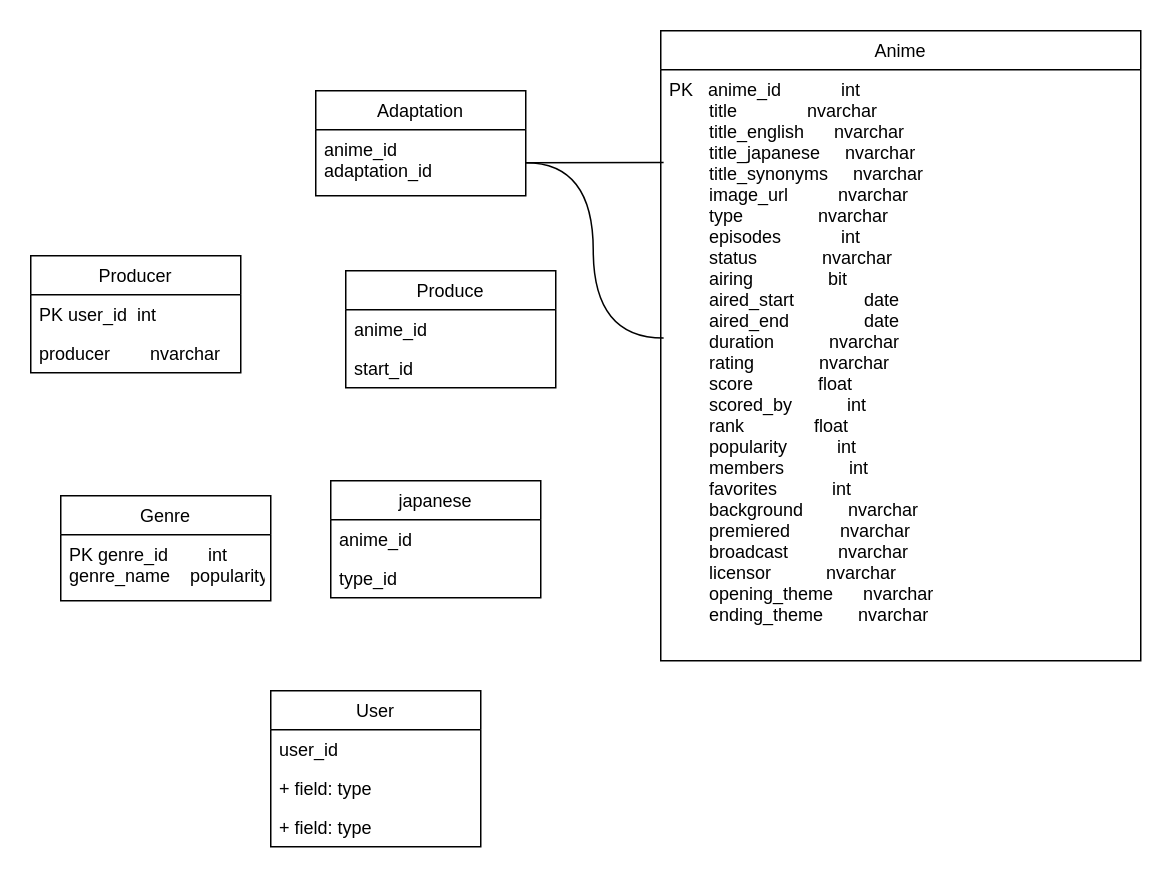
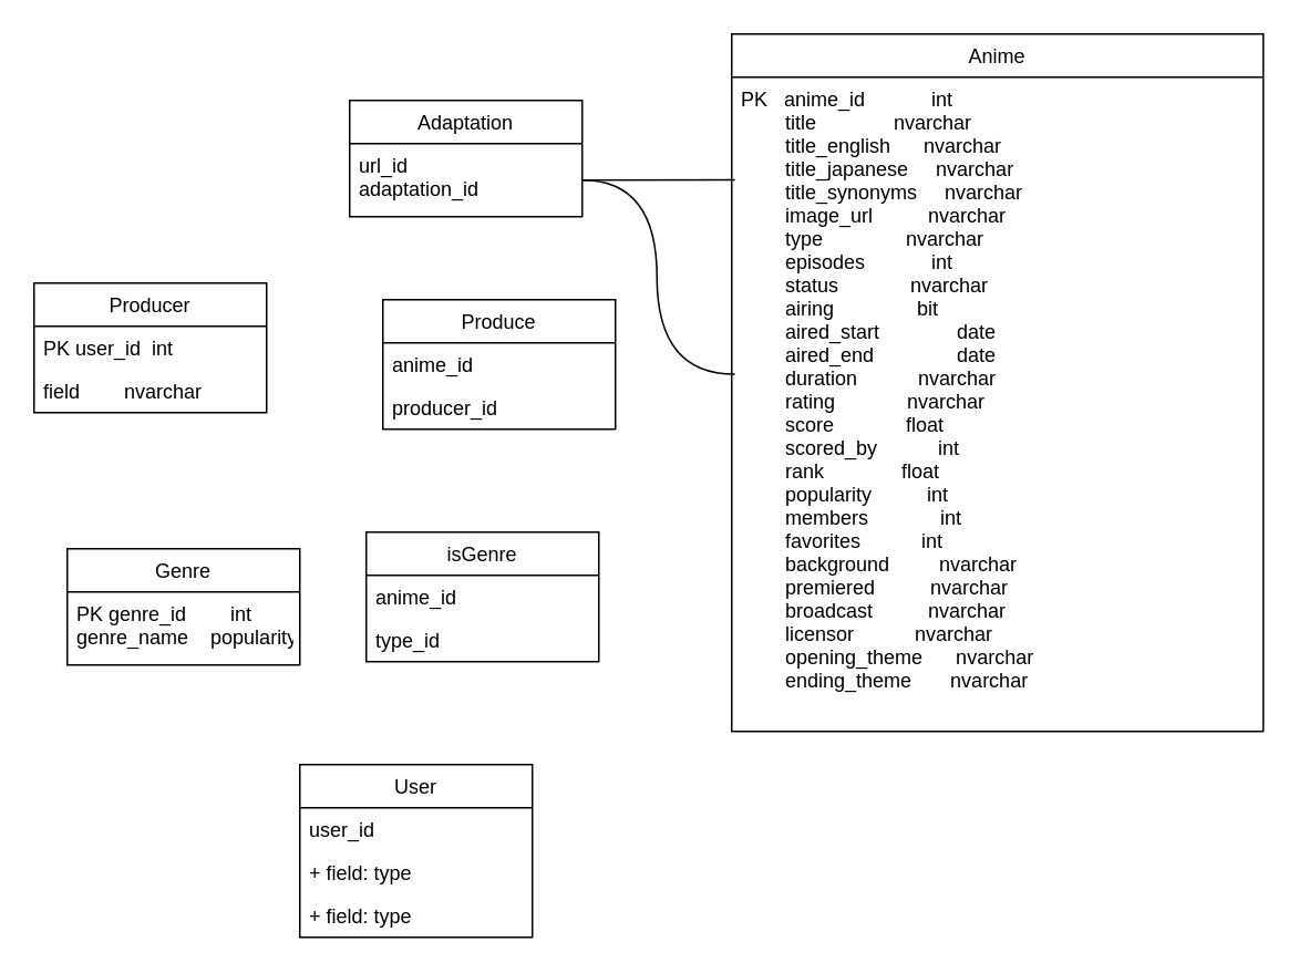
- <mxCell id="5" value="anime_id&#10;adaptation_id&#10;" style="text;strokeColor=none;fillColor=none;align=left;verticalAlign=top;spacingLeft=4;spacingRight=4;overflow=hidden;rotatable=0;points=[[0,0.5],[1,0.5]];portConstraint=eastwest;" vertex="1" parent="4"><mxGeometry y="26" width="140" height="44" as="geometry" /></mxCell>
+ <mxCell id="5" value="url_id&#10;adaptation_id&#10;" style="text;strokeColor=none;fillColor=none;align=left;verticalAlign=top;spacingLeft=4;spacingRight=4;overflow=hidden;rotatable=0;points=[[0,0.5],[1,0.5]];portConstraint=eastwest;" vertex="1" parent="4"><mxGeometry y="26" width="140" height="44" as="geometry" /></mxCell>
- <mxCell id="12" value="producer        nvarchar" style="text;strokeColor=none;fillColor=none;align=left;verticalAlign=top;spacingLeft=4;spacingRight=4;overflow=hidden;rotatable=0;points=[[0,0.5],[1,0.5]];portConstraint=eastwest;" vertex="1" parent="10"><mxGeometry y="52" width="140" height="26" as="geometry" /></mxCell>
+ <mxCell id="12" value="field        nvarchar" style="text;strokeColor=none;fillColor=none;align=left;verticalAlign=top;spacingLeft=4;spacingRight=4;overflow=hidden;rotatable=0;points=[[0,0.5],[1,0.5]];portConstraint=eastwest;" vertex="1" parent="10"><mxGeometry y="52" width="140" height="26" as="geometry" /></mxCell>
- <mxCell id="15" value="start_id" style="text;strokeColor=none;fillColor=none;align=left;verticalAlign=top;spacingLeft=4;spacingRight=4;overflow=hidden;rotatable=0;points=[[0,0.5],[1,0.5]];portConstraint=eastwest;" vertex="1" parent="13"><mxGeometry y="52" width="140" height="26" as="geometry" /></mxCell>
+ <mxCell id="15" value="producer_id" style="text;strokeColor=none;fillColor=none;align=left;verticalAlign=top;spacingLeft=4;spacingRight=4;overflow=hidden;rotatable=0;points=[[0,0.5],[1,0.5]];portConstraint=eastwest;" vertex="1" parent="13"><mxGeometry y="52" width="140" height="26" as="geometry" /></mxCell>
- <mxCell id="16" value="japanese" style="swimlane;fontStyle=0;childLayout=stackLayout;horizontal=1;startSize=26;fillColor=none;horizontalStack=0;resizeParent=1;resizeParentMax=0;resizeLast=0;collapsible=1;marginBottom=0;" vertex="1" parent="1"><mxGeometry x="220" y="320" width="140" height="78" as="geometry" /></mxCell>
+ <mxCell id="16" value="isGenre" style="swimlane;fontStyle=0;childLayout=stackLayout;horizontal=1;startSize=26;fillColor=none;horizontalStack=0;resizeParent=1;resizeParentMax=0;resizeLast=0;collapsible=1;marginBottom=0;" vertex="1" parent="1"><mxGeometry x="220" y="320" width="140" height="78" as="geometry" /></mxCell>
